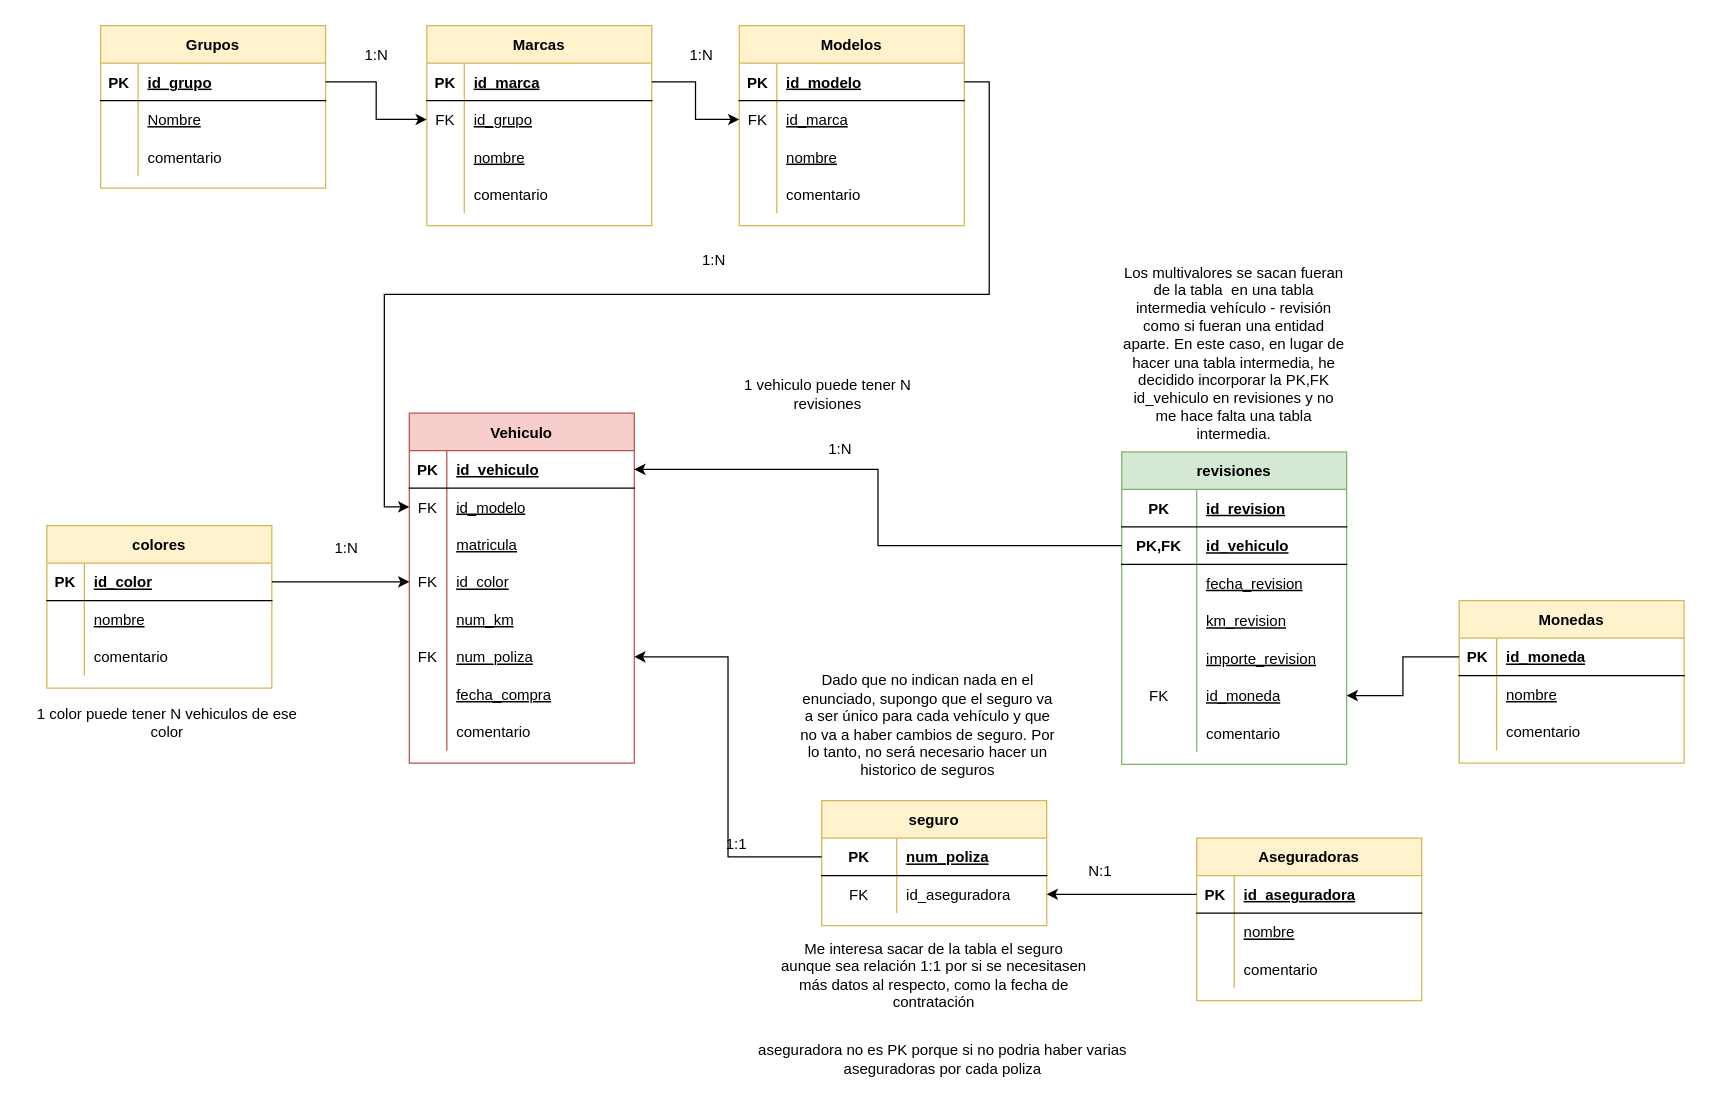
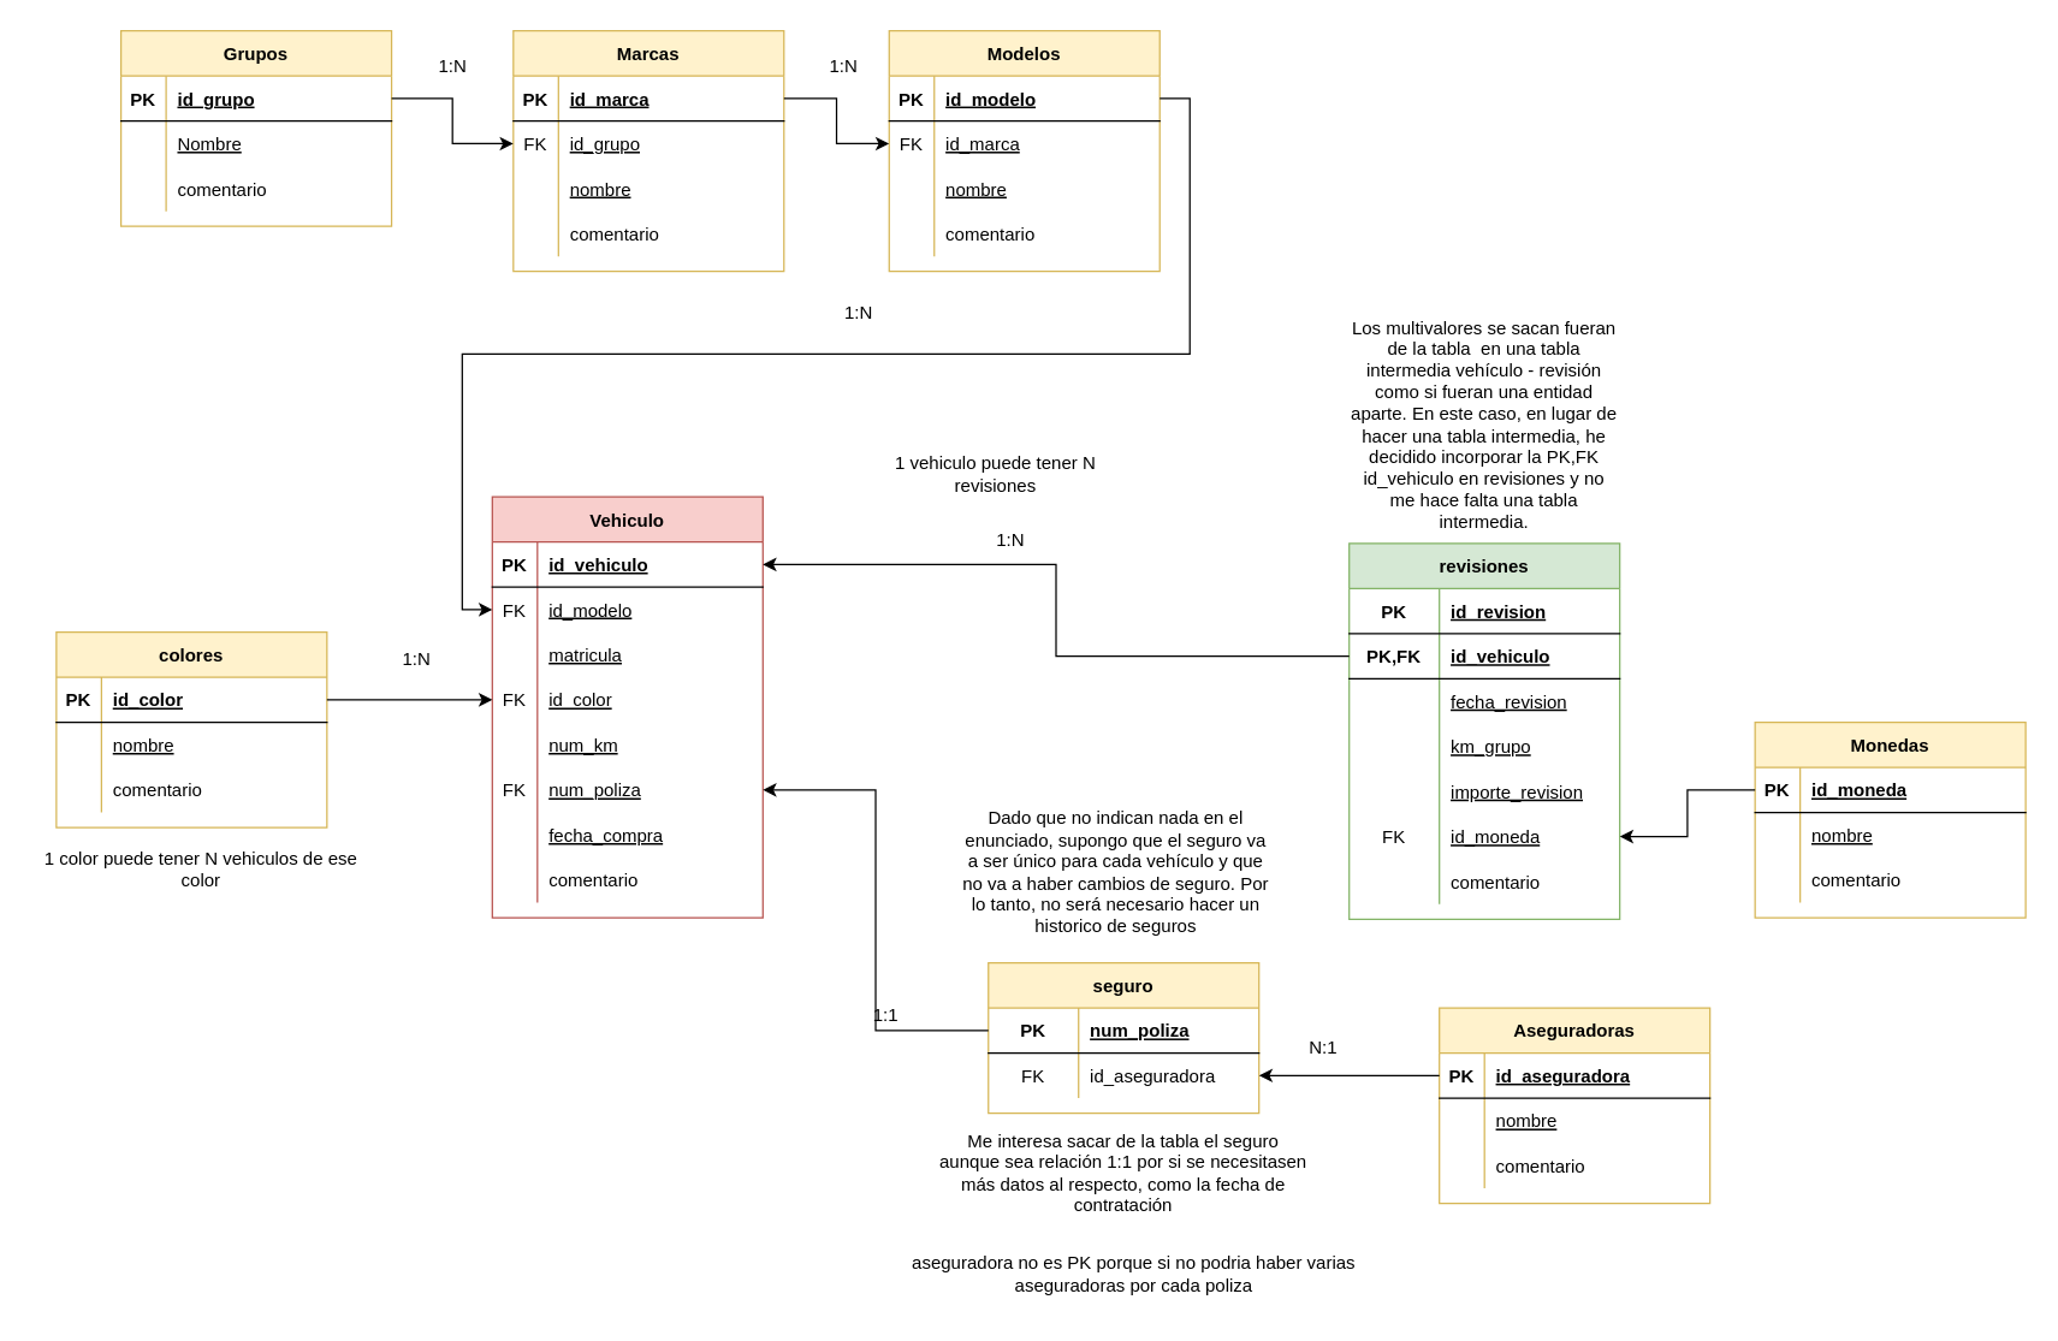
- <mxCell id="95" value="km_revision" style="shape=partialRectangle;connectable=0;fillColor=none;top=0;left=0;bottom=0;right=0;align=left;spacingLeft=6;overflow=hidden;fontStyle=4" parent="93" vertex="1"><mxGeometry x="60" width="120" height="30" as="geometry"><mxRectangle width="120" height="30" as="alternateBounds" /></mxGeometry></mxCell>
+ <mxCell id="95" value="km_grupo" style="shape=partialRectangle;connectable=0;fillColor=none;top=0;left=0;bottom=0;right=0;align=left;spacingLeft=6;overflow=hidden;fontStyle=4" parent="93" vertex="1"><mxGeometry x="60" width="120" height="30" as="geometry"><mxRectangle width="120" height="30" as="alternateBounds" /></mxGeometry></mxCell>
